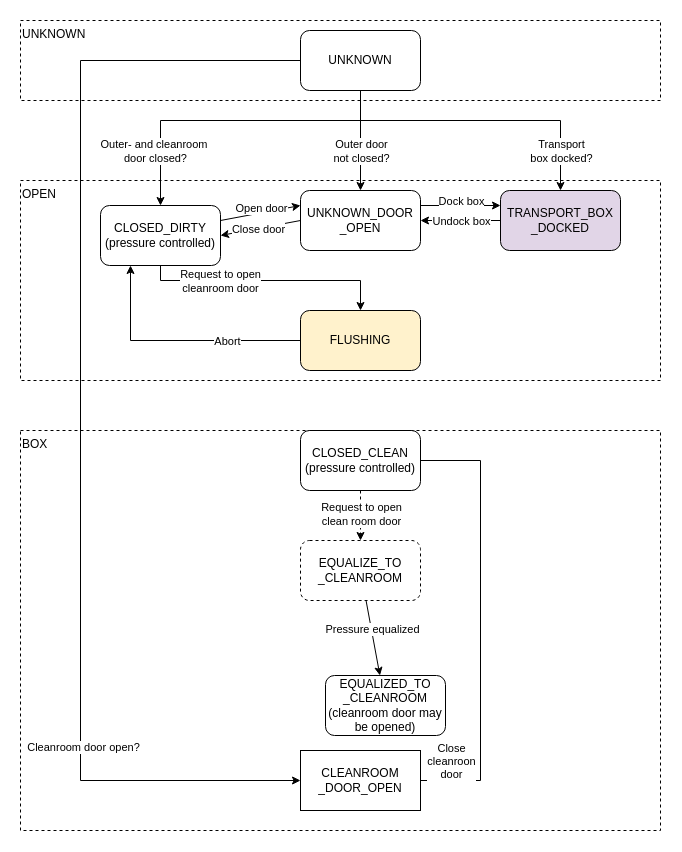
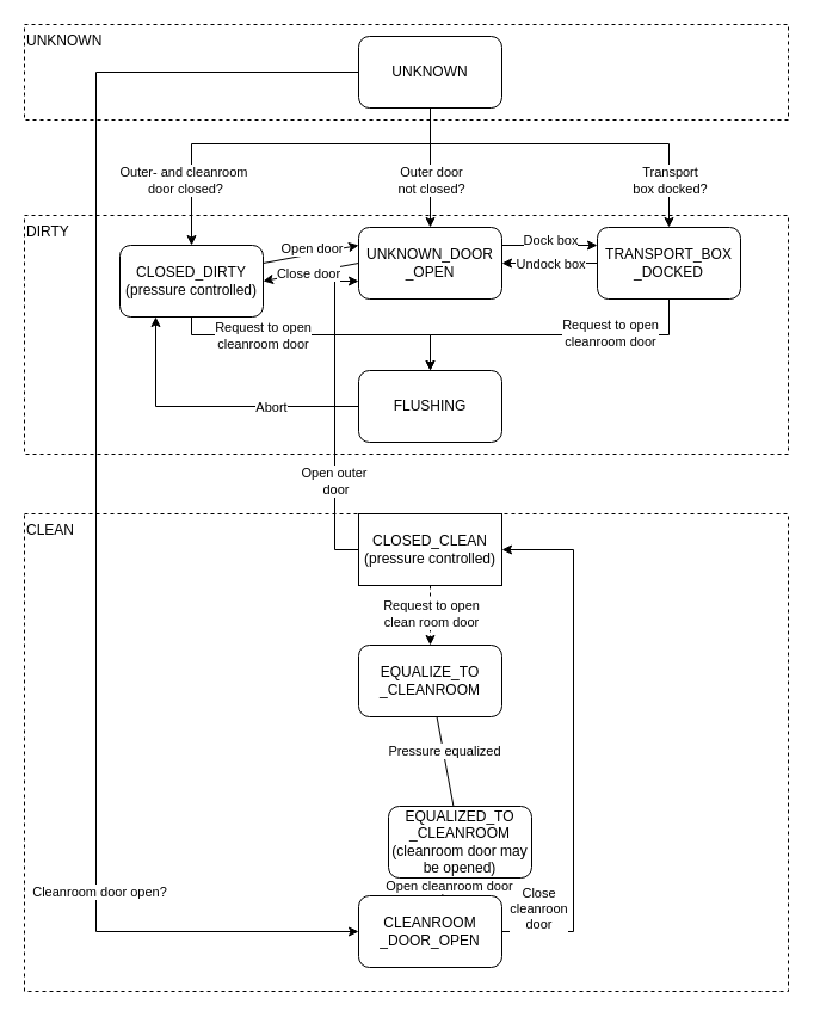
- <mxCell id="3" value="OPEN" style="rounded=0;whiteSpace=wrap;html=1;align=left;verticalAlign=top;dashed=1;fillColor=none;" parent="1" vertex="1"><mxGeometry x="20" y="180" width="640" height="200" as="geometry" /></mxCell>
+ <mxCell id="3" value="DIRTY" style="rounded=0;whiteSpace=wrap;html=1;align=left;verticalAlign=top;dashed=1;fillColor=none;" parent="1" vertex="1"><mxGeometry x="20" y="180" width="640" height="200" as="geometry" /></mxCell>
- <mxCell id="8" value="TRANSPORT_BOX&lt;div&gt;_DOCKED&lt;/div&gt;" style="rounded=1;whiteSpace=wrap;html=1;fillColor=#e1d5e7;" parent="1" vertex="1"><mxGeometry x="500" y="190" width="120" height="60" as="geometry" /></mxCell>
+ <mxCell id="8" value="TRANSPORT_BOX&lt;div&gt;_DOCKED&lt;/div&gt;" style="rounded=1;whiteSpace=wrap;html=1;" parent="1" vertex="1"><mxGeometry x="500" y="190" width="120" height="60" as="geometry" /></mxCell>
+ <mxCell id="15" value="" style="endArrow=classic;html=1;rounded=0;edgeStyle=orthogonalEdgeStyle;" parent="1" source="8" target="9" edge="1"><mxGeometry width="50" height="50" relative="1" as="geometry"><mxPoint x="210" y="260" as="sourcePoint" /><mxPoint x="290" y="320" as="targetPoint" /><Array as="points"><mxPoint x="560" y="280" /><mxPoint x="360" y="280" /></Array></mxGeometry></mxCell>
+ <mxCell id="16" value="Request to open&lt;div&gt;cleanroom door&lt;/div&gt;" style="edgeLabel;html=1;align=center;verticalAlign=middle;resizable=0;points=[];" parent="15" vertex="1" connectable="0"><mxGeometry x="-0.9" y="-1" relative="1" as="geometry"><mxPoint x="-49" y="15" as="offset" /></mxGeometry></mxCell>
- <mxCell id="9" value="FLUSHING" style="rounded=1;whiteSpace=wrap;html=1;fillColor=#fff2cc;" parent="1" vertex="1"><mxGeometry x="300" y="310" width="120" height="60" as="geometry" /></mxCell>
+ <mxCell id="9" value="FLUSHING" style="rounded=1;whiteSpace=wrap;html=1;" parent="1" vertex="1"><mxGeometry x="300" y="310" width="120" height="60" as="geometry" /></mxCell>
+ <mxCell id="36" value="" style="endArrow=classic;html=1;rounded=0;edgeStyle=elbowEdgeStyle;entryX=0;entryY=0.75;entryDx=0;entryDy=0;" parent="1" source="10" target="7" edge="1"><mxGeometry width="50" height="50" relative="1" as="geometry"><mxPoint x="390" y="710" as="sourcePoint" /><mxPoint x="390" y="470" as="targetPoint" /><Array as="points"><mxPoint x="280" y="350" /></Array></mxGeometry></mxCell>
+ <mxCell id="37" value="Open outer&amp;nbsp;&lt;div&gt;door&lt;/div&gt;" style="edgeLabel;html=1;align=center;verticalAlign=middle;resizable=0;points=[];" parent="36" vertex="1" connectable="0"><mxGeometry x="-0.411" y="-5" relative="1" as="geometry"><mxPoint x="-5" as="offset" /></mxGeometry></mxCell>
- <mxCell id="4" value="BOX" style="rounded=0;whiteSpace=wrap;html=1;align=left;verticalAlign=top;dashed=1;fillColor=none;" parent="1" vertex="1"><mxGeometry x="20" y="430" width="640" height="400" as="geometry" /></mxCell>
+ <mxCell id="4" value="CLEAN" style="rounded=0;whiteSpace=wrap;html=1;align=left;verticalAlign=top;dashed=1;fillColor=none;" parent="1" vertex="1"><mxGeometry x="20" y="430" width="640" height="400" as="geometry" /></mxCell>
- <mxCell id="10" value="CLOSED_CLEAN&lt;br&gt;(pressure controlled)" style="rounded=1;whiteSpace=wrap;html=1;" parent="1" vertex="1"><mxGeometry x="300" y="430" width="120" height="60" as="geometry" /></mxCell>
+ <mxCell id="10" value="CLOSED_CLEAN&lt;br&gt;(pressure controlled)" style="whiteSpace=wrap;html=1;rounded=0;" parent="1" vertex="1"><mxGeometry x="300" y="430" width="120" height="60" as="geometry" /></mxCell>
- <mxCell id="27" value="" style="endArrow=none;html=1;rounded=0;edgeStyle=elbowEdgeStyle;" parent="1" source="12" target="10" edge="1"><mxGeometry width="50" height="50" relative="1" as="geometry"><mxPoint x="380" y="440" as="sourcePoint" /><mxPoint x="430" y="390" as="targetPoint" /><Array as="points"><mxPoint x="480" y="550" /></Array></mxGeometry></mxCell>
+ <mxCell id="27" value="" style="endArrow=classic;html=1;rounded=0;edgeStyle=elbowEdgeStyle;" parent="1" source="12" target="10" edge="1"><mxGeometry width="50" height="50" relative="1" as="geometry"><mxPoint x="380" y="440" as="sourcePoint" /><mxPoint x="430" y="390" as="targetPoint" /><Array as="points"><mxPoint x="480" y="550" /></Array></mxGeometry></mxCell>
- <mxCell id="11" value="EQUALIZE_TO&lt;div&gt;_CLEANROOM&lt;/div&gt;" style="rounded=1;whiteSpace=wrap;html=1;dashed=1;" parent="1" vertex="1"><mxGeometry x="300" y="540" width="120" height="60" as="geometry" /></mxCell>
+ <mxCell id="11" value="EQUALIZE_TO&lt;div&gt;_CLEANROOM&lt;/div&gt;" style="rounded=1;whiteSpace=wrap;html=1;" parent="1" vertex="1"><mxGeometry x="300" y="540" width="120" height="60" as="geometry" /></mxCell>
- <mxCell id="25" value="" style="endArrow=classic;html=1;rounded=0;" parent="1" source="11" target="33" edge="1"><mxGeometry width="50" height="50" relative="1" as="geometry"><mxPoint x="370" y="590" as="sourcePoint" /><mxPoint x="370" y="560" as="targetPoint" /></mxGeometry></mxCell>
+ <mxCell id="25" value="" style="endArrow=none;html=1;rounded=0;" parent="1" source="11" target="33" edge="1"><mxGeometry width="50" height="50" relative="1" as="geometry"><mxPoint x="370" y="590" as="sourcePoint" /><mxPoint x="370" y="560" as="targetPoint" /></mxGeometry></mxCell>
+ <mxCell id="34" value="" style="endArrow=classic;html=1;rounded=0;" parent="1" source="33" target="12" edge="1"><mxGeometry width="50" height="50" relative="1" as="geometry"><mxPoint x="385" y="620" as="sourcePoint" /><mxPoint x="395" y="640" as="targetPoint" /></mxGeometry></mxCell>
+ <mxCell id="35" value="Open cleanroom door" style="edgeLabel;html=1;align=center;verticalAlign=middle;resizable=0;points=[];" parent="34" vertex="1" connectable="0"><mxGeometry x="-0.24" y="3" relative="1" as="geometry"><mxPoint as="offset" /></mxGeometry></mxCell>
- <mxCell id="12" value="CLEANROOM&lt;div&gt;_DOOR&lt;span style=&quot;background-color: initial;&quot;&gt;_OPEN&lt;/span&gt;&lt;/div&gt;" style="whiteSpace=wrap;html=1;rounded=0;" parent="1" vertex="1"><mxGeometry x="300" y="750" width="120" height="60" as="geometry" /></mxCell>
+ <mxCell id="12" value="CLEANROOM&lt;div&gt;_DOOR&lt;span style=&quot;background-color: initial;&quot;&gt;_OPEN&lt;/span&gt;&lt;/div&gt;" style="rounded=1;whiteSpace=wrap;html=1;" parent="1" vertex="1"><mxGeometry x="300" y="750" width="120" height="60" as="geometry" /></mxCell>
